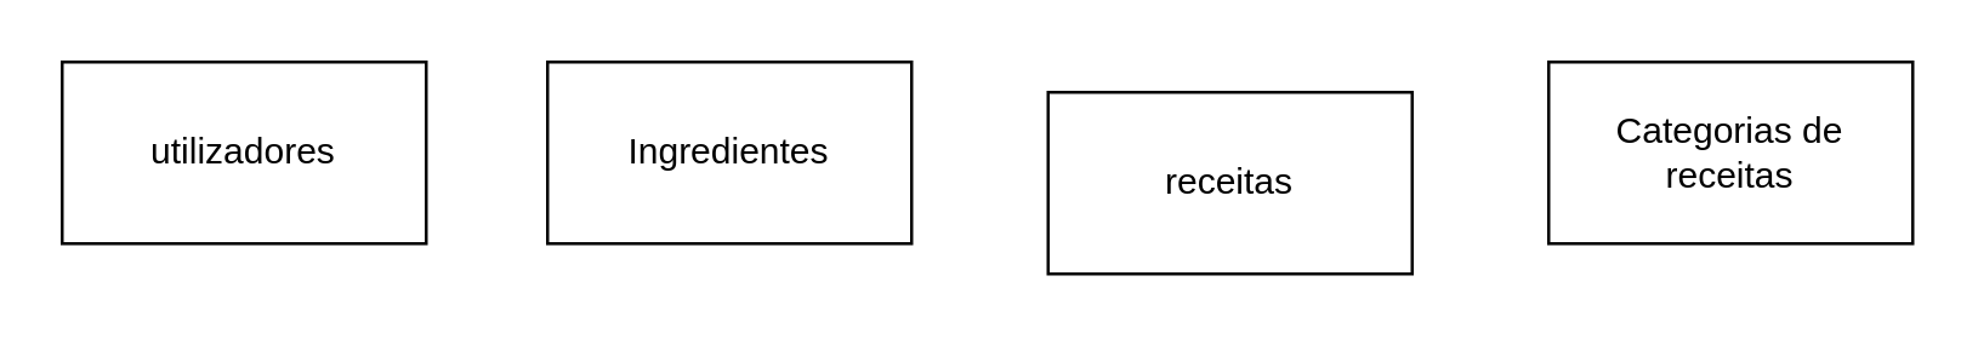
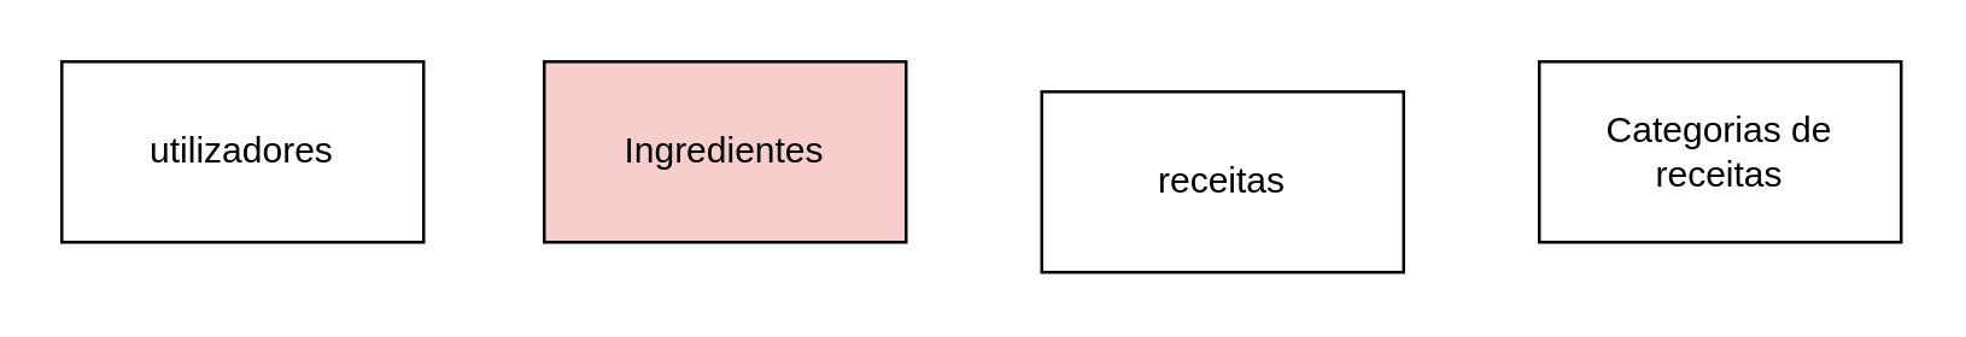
- <mxCell id="3" value="Ingredientes" style="whiteSpace=wrap;html=1;" vertex="1" parent="1"><mxGeometry x="180" y="20" width="120" height="60" as="geometry" /></mxCell>
+ <mxCell id="3" value="Ingredientes" style="whiteSpace=wrap;html=1;fillColor=#f8cecc;" vertex="1" parent="1"><mxGeometry x="180" y="20" width="120" height="60" as="geometry" /></mxCell>
